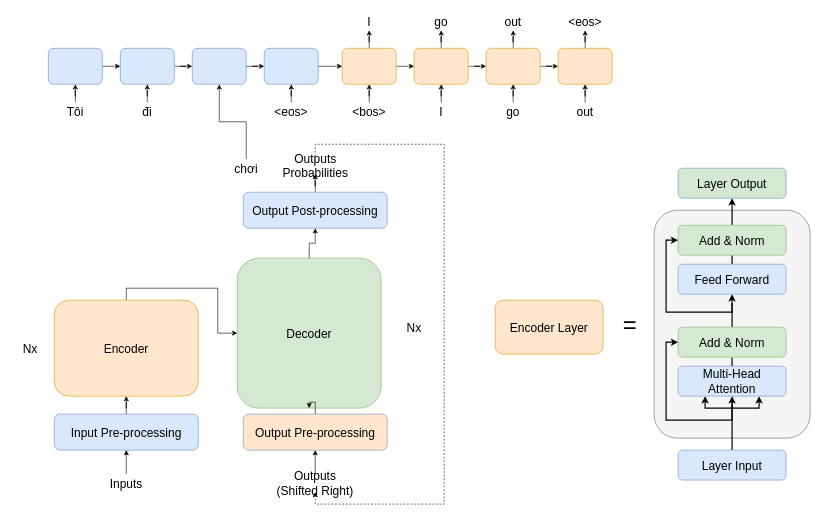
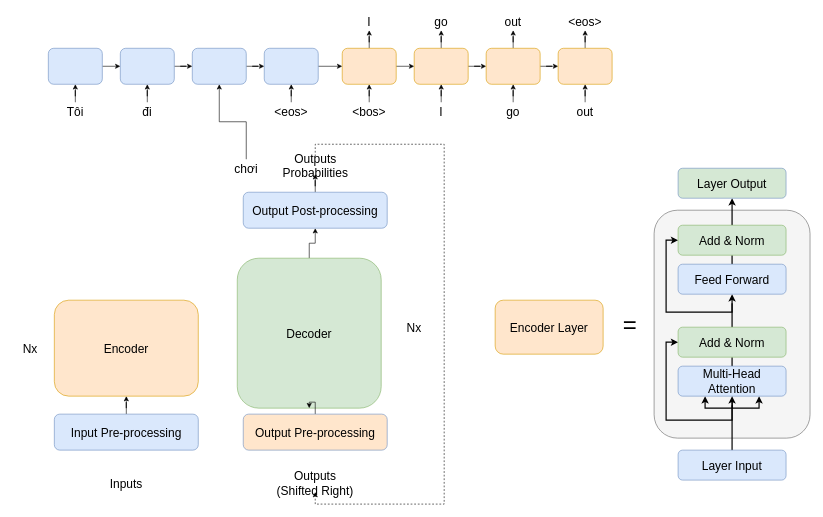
- <mxCell id="43" style="edgeStyle=orthogonalEdgeStyle;rounded=0;orthogonalLoop=1;jettySize=auto;html=1;exitX=0.5;exitY=0;exitDx=0;exitDy=0;entryX=0;entryY=0.5;entryDx=0;entryDy=0;fontSize=20;" edge="1" parent="1" source="44" target="49"><mxGeometry relative="1" as="geometry" /></mxCell>
- <mxCell id="46" style="edgeStyle=orthogonalEdgeStyle;rounded=0;orthogonalLoop=1;jettySize=auto;html=1;exitX=0.5;exitY=0;exitDx=0;exitDy=0;entryX=0.5;entryY=1;entryDx=0;entryDy=0;fontSize=20;" edge="1" parent="1" source="47" target="42"><mxGeometry relative="1" as="geometry" /></mxCell>
- <mxCell id="52" value="" style="edgeStyle=orthogonalEdgeStyle;rounded=0;orthogonalLoop=1;jettySize=auto;html=1;fontSize=20;" edge="1" parent="1" source="53" target="51"><mxGeometry relative="1" as="geometry" /></mxCell>
